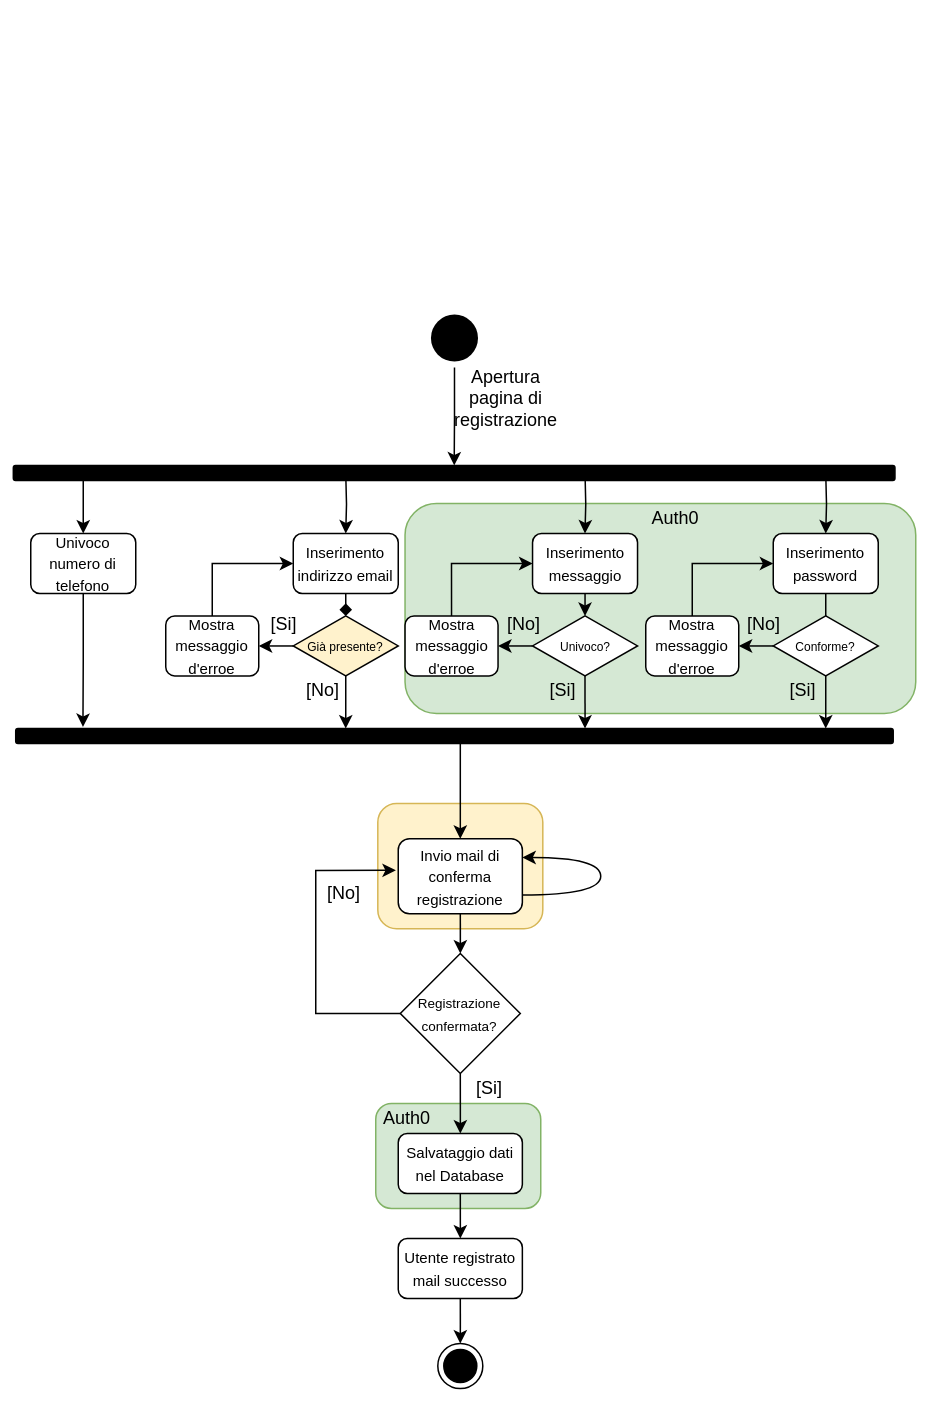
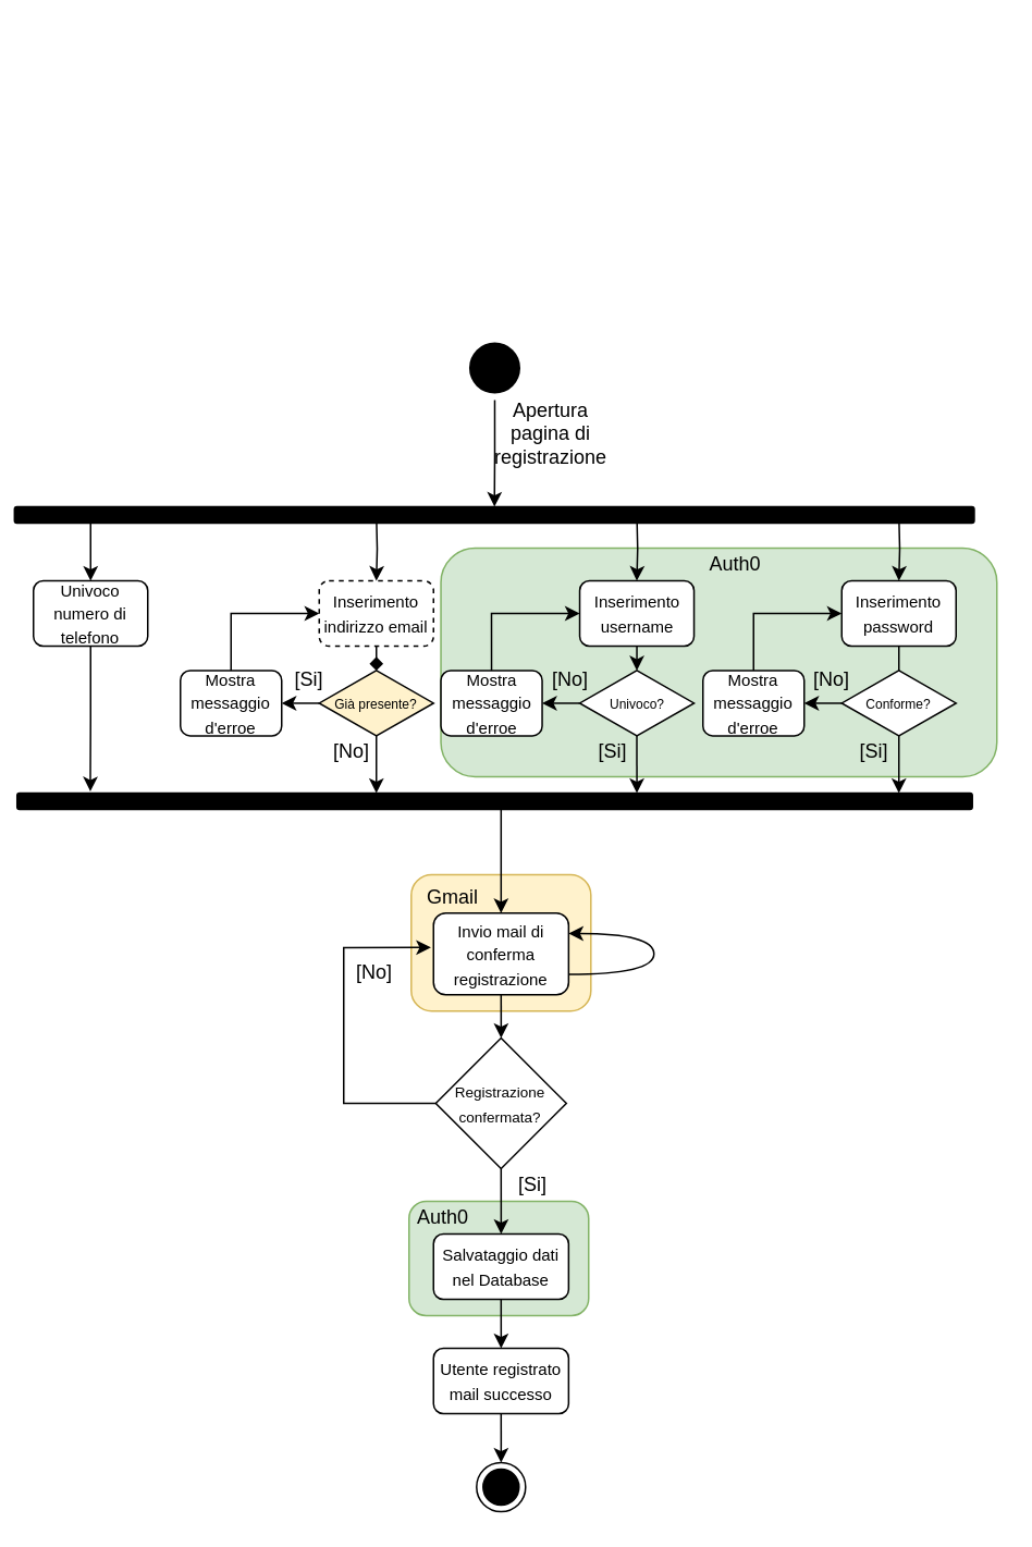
- <mxCell id="9" value="&lt;span style=&quot;font-size: 10px&quot;&gt;Inserimento indirizzo email&lt;br&gt;&lt;/span&gt;" style="rounded=1;whiteSpace=wrap;html=1;fillColor=#FFFFFF;" parent="1" vertex="1"><mxGeometry x="195" y="355" width="70" height="40" as="geometry" /></mxCell>
+ <mxCell id="9" value="&lt;span style=&quot;font-size: 10px&quot;&gt;Inserimento indirizzo email&lt;br&gt;&lt;/span&gt;" style="rounded=1;whiteSpace=wrap;html=1;fillColor=#FFFFFF;dashed=1;" parent="1" vertex="1"><mxGeometry x="195" y="355" width="70" height="40" as="geometry" /></mxCell>
- <mxCell id="24" value="&lt;span style=&quot;font-size: 10px&quot;&gt;Inserimento messaggio&lt;br&gt;&lt;/span&gt;" style="rounded=1;whiteSpace=wrap;html=1;fillColor=#FFFFFF;" vertex="1" parent="1"><mxGeometry x="354.53" y="355" width="70" height="40" as="geometry" /></mxCell>
+ <mxCell id="24" value="&lt;span style=&quot;font-size: 10px&quot;&gt;Inserimento username&lt;br&gt;&lt;/span&gt;" style="rounded=1;whiteSpace=wrap;html=1;fillColor=#FFFFFF;" vertex="1" parent="1"><mxGeometry x="354.53" y="355" width="70" height="40" as="geometry" /></mxCell>
+ <mxCell id="56" value="Gmail" style="text;html=1;strokeColor=none;fillColor=none;align=center;verticalAlign=middle;whiteSpace=wrap;rounded=0;" vertex="1" parent="1"><mxGeometry x="257.26" y="538.52" width="40" height="20" as="geometry" /></mxCell>
